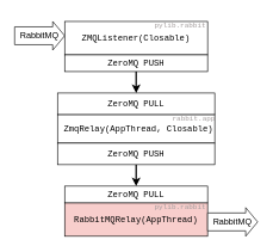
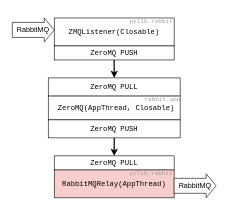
- <mxCell id="16" value="&lt;font face=&quot;Courier New&quot;&gt;&amp;nbsp;ZmqRelay(AppThread, Closable)&lt;/font&gt;" style="rounded=0;whiteSpace=wrap;html=1;" vertex="1" parent="15"><mxGeometry y="30" width="220.0" height="40" as="geometry" /></mxCell>
+ <mxCell id="16" value="&lt;font face=&quot;Courier New&quot;&gt;&amp;nbsp;ZeroMQ(AppThread, Closable)&lt;/font&gt;" style="rounded=0;whiteSpace=wrap;html=1;" vertex="1" parent="15"><mxGeometry y="30" width="220.0" height="40" as="geometry" /></mxCell>
